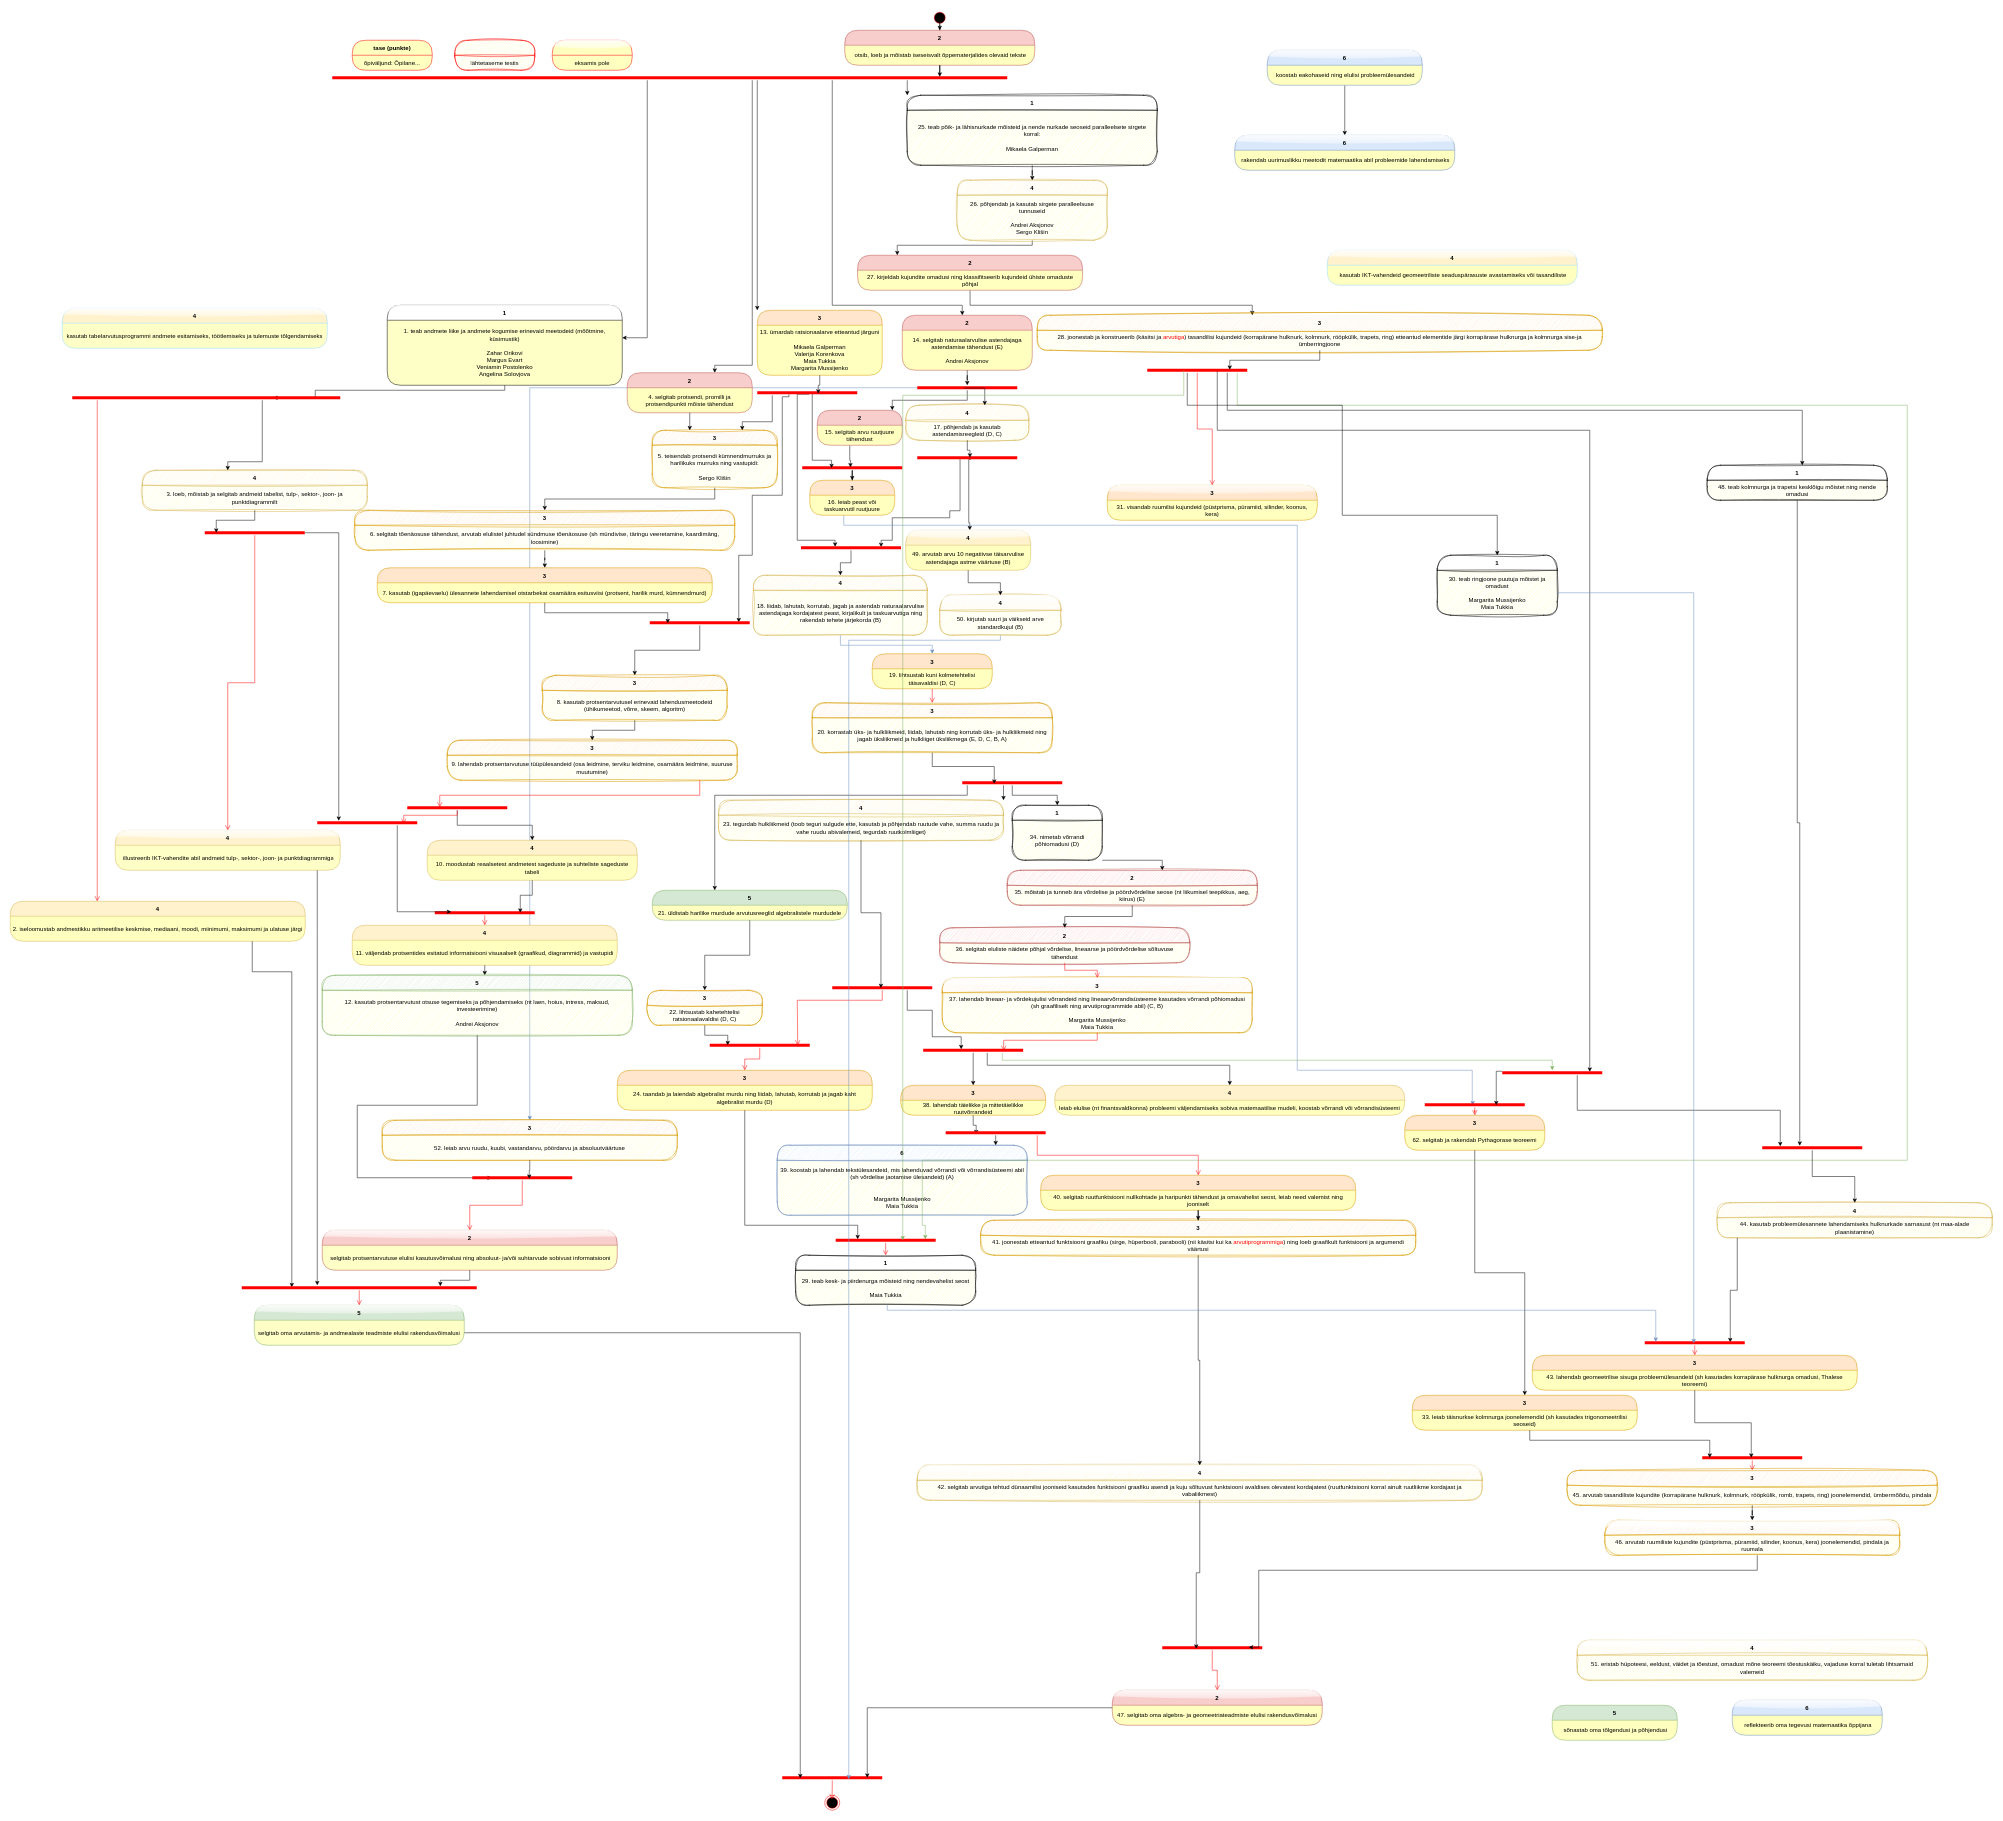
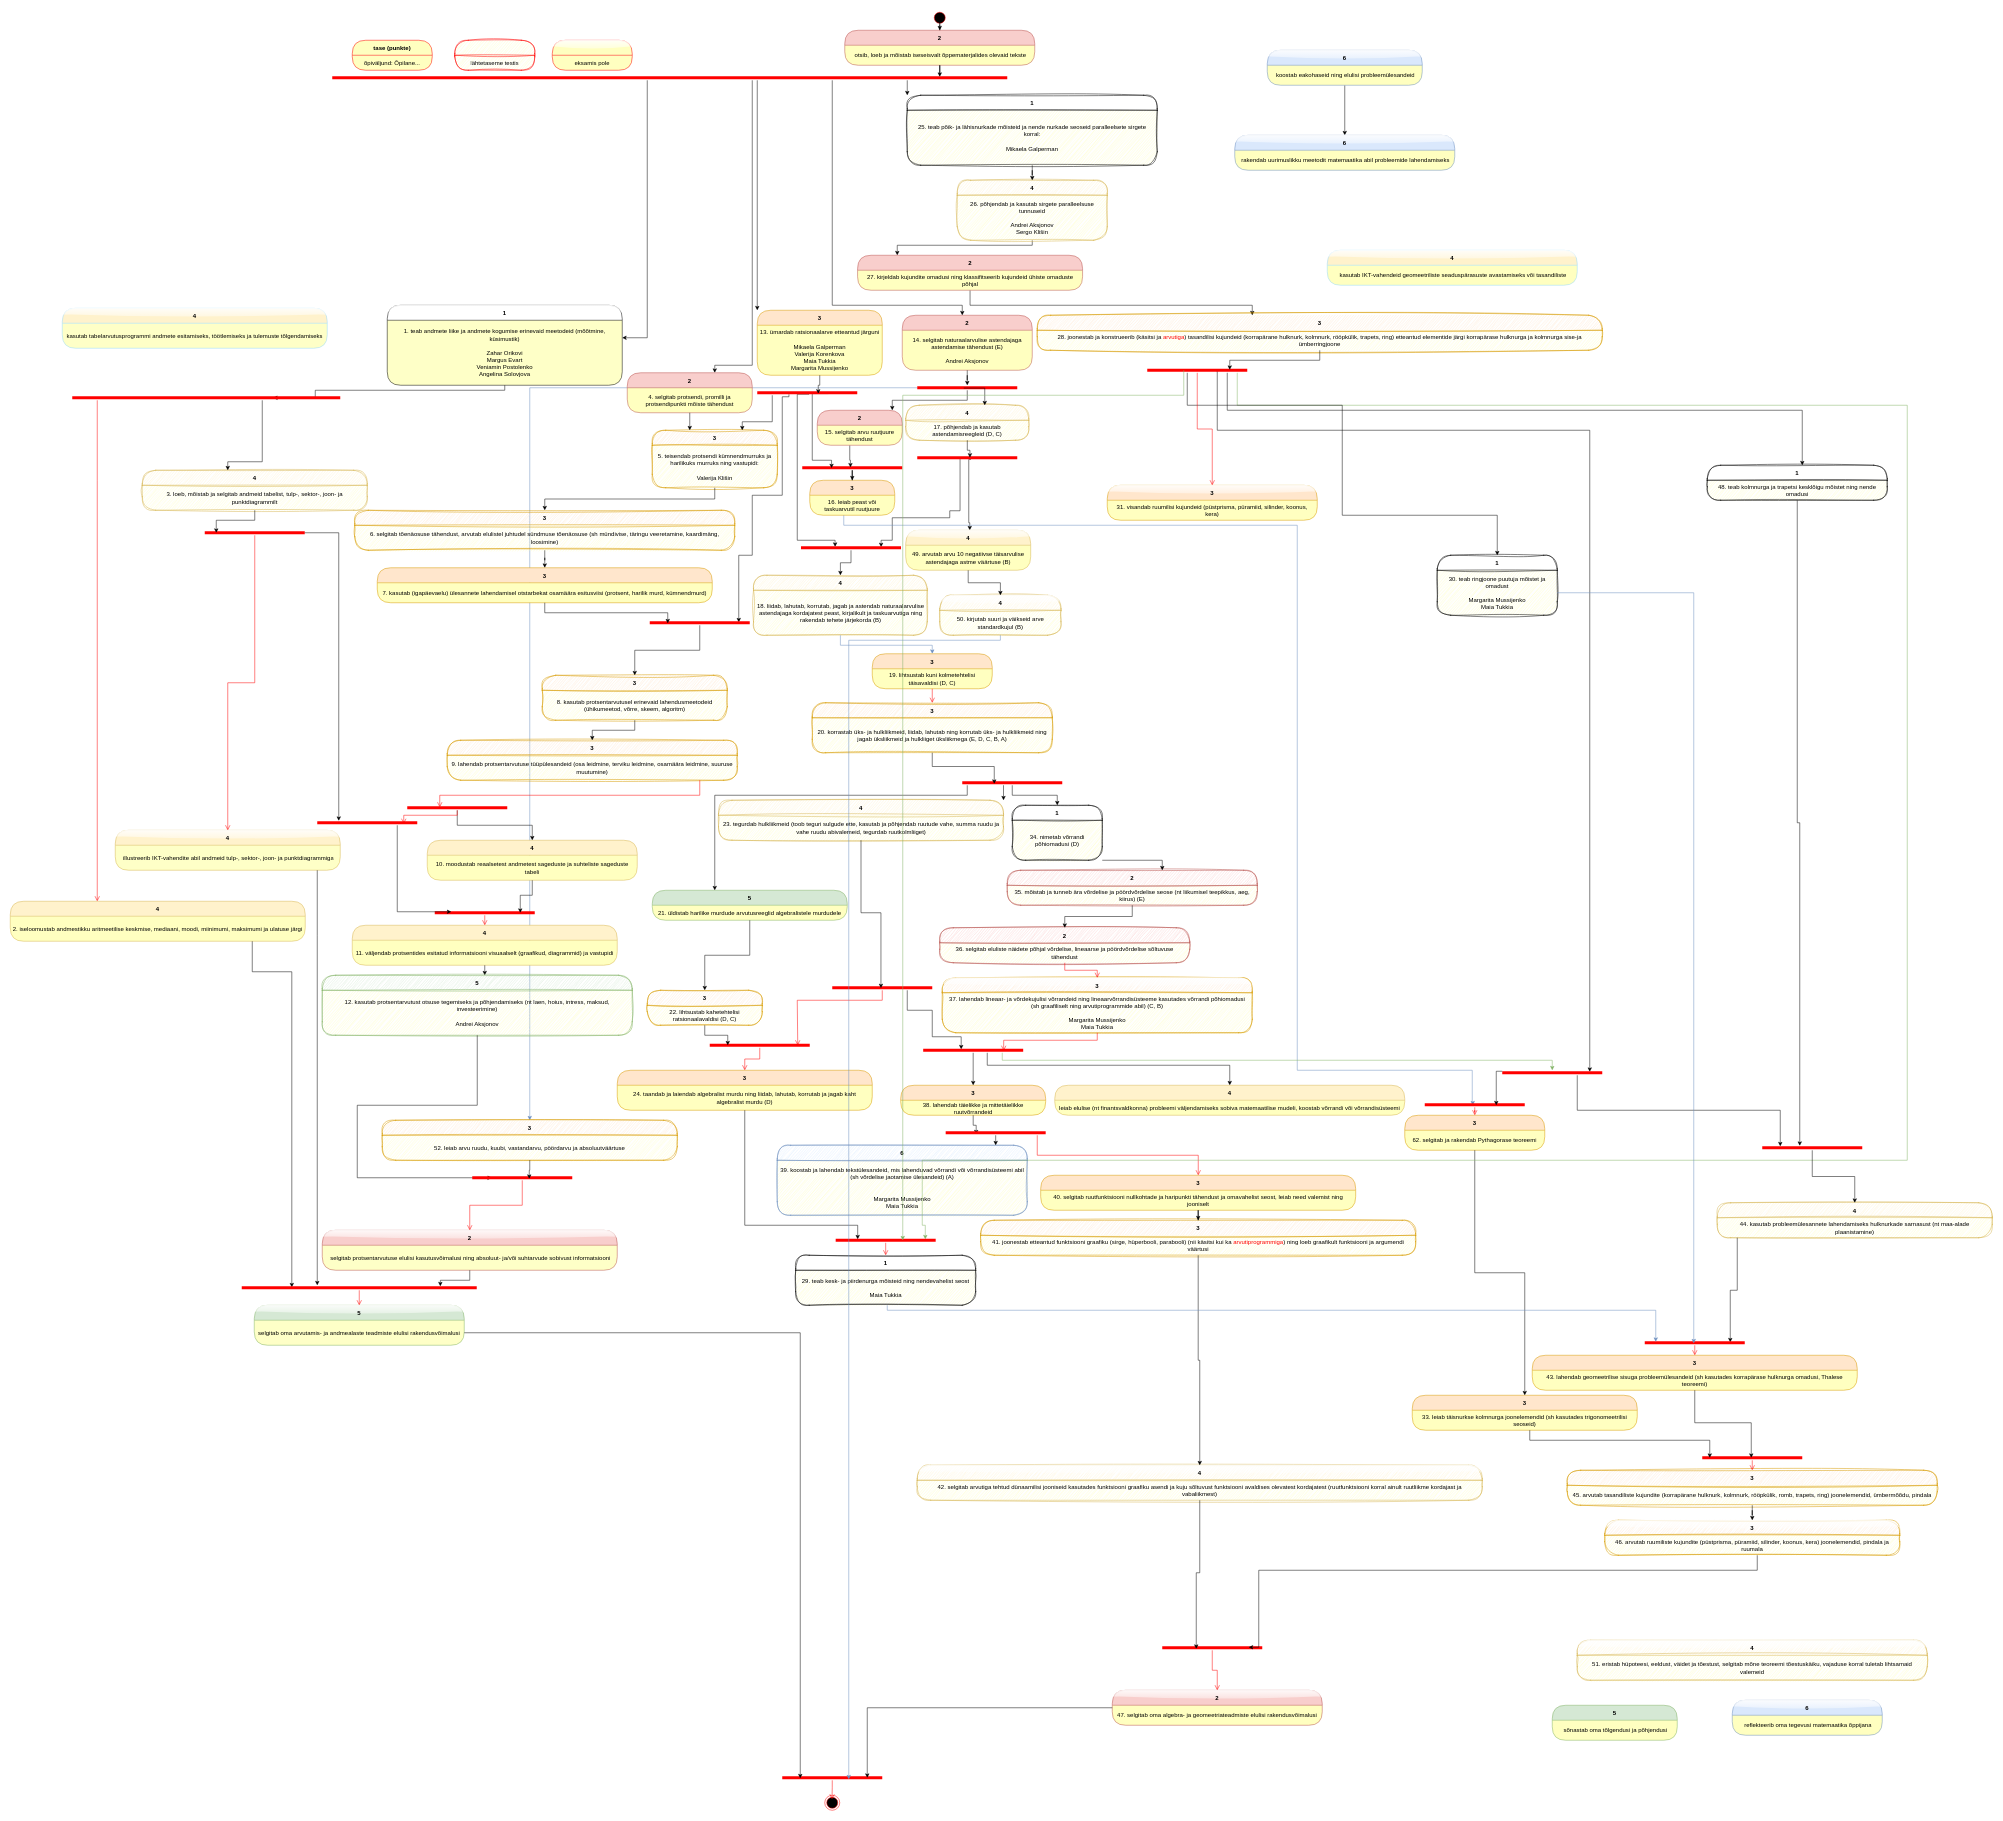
- <mxCell id="45" value="5. teisendab protsendi kümnendmurruks ja harilikuks murruks ning vastupidi:&lt;div&gt;&lt;br&gt;&lt;div&gt;&lt;span style=&quot;background-color: transparent; color: light-dark(rgb(0, 0, 0), rgb(237, 237, 237));&quot;&gt;Sergo Klišin&lt;/span&gt;&lt;/div&gt;&lt;/div&gt;" style="text;html=1;strokeColor=none;fillColor=none;align=center;verticalAlign=middle;spacingLeft=4;spacingRight=4;whiteSpace=wrap;overflow=hidden;rotatable=0;fontColor=#000000;" parent="44" vertex="1"><mxGeometry y="30" width="250" height="85" as="geometry" /></mxCell>
+ <mxCell id="45" value="5. teisendab protsendi kümnendmurruks ja harilikuks murruks ning vastupidi:&lt;div&gt;&lt;br&gt;&lt;div&gt;&lt;span style=&quot;background-color: transparent; color: light-dark(rgb(0, 0, 0), rgb(237, 237, 237));&quot;&gt;Valerija Klišin&lt;/span&gt;&lt;/div&gt;&lt;/div&gt;" style="text;html=1;strokeColor=none;fillColor=none;align=center;verticalAlign=middle;spacingLeft=4;spacingRight=4;whiteSpace=wrap;overflow=hidden;rotatable=0;fontColor=#000000;" parent="44" vertex="1"><mxGeometry y="30" width="250" height="85" as="geometry" /></mxCell>
- <mxCell id="244" value="51. eristab hüpoteesi, eeldust, väidet ja tõestust, omadust mõne teoreemi tõestuskäiku, vajaduse korral tuletab lihtsamaid valemeid" style="text;html=1;strokeColor=none;fillColor=none;align=center;verticalAlign=middle;spacingLeft=4;spacingRight=4;whiteSpace=wrap;overflow=hidden;rotatable=0;fontColor=#000000;" parent="243" vertex="1"><mxGeometry y="30" width="700" height="50" as="geometry" /></mxCell>
+ <mxCell id="244" value="51. eristab hüpoteesi, eeldust, väidet ja tõestust, selgitab mõne teoreemi tõestuskäiku, vajaduse korral tuletab lihtsamaid valemeid" style="text;html=1;strokeColor=none;fillColor=none;align=center;verticalAlign=middle;spacingLeft=4;spacingRight=4;whiteSpace=wrap;overflow=hidden;rotatable=0;fontColor=#000000;" parent="243" vertex="1"><mxGeometry y="30" width="700" height="50" as="geometry" /></mxCell>
